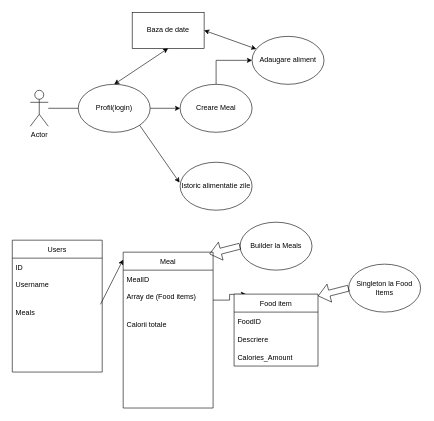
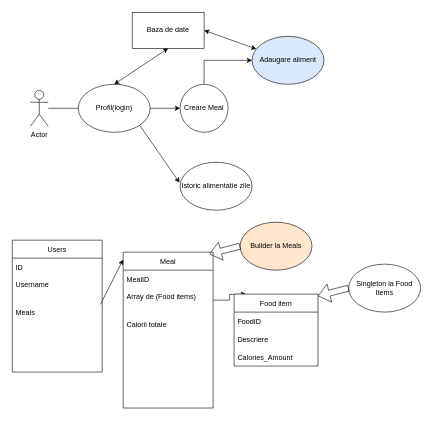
- <mxCell id="20" value="Adaugare aliment" style="ellipse;whiteSpace=wrap;html=1;" parent="1" vertex="1"><mxGeometry x="420" y="60" width="120" height="80" as="geometry" /></mxCell>
+ <mxCell id="20" value="Adaugare aliment" style="ellipse;whiteSpace=wrap;html=1;fillColor=#dae8fc;" parent="1" vertex="1"><mxGeometry x="420" y="60" width="120" height="80" as="geometry" /></mxCell>
- <mxCell id="19" value="Creare Meal" style="ellipse;whiteSpace=wrap;html=1;" parent="1" vertex="1"><mxGeometry x="300" y="140" width="120" height="80" as="geometry" /></mxCell>
+ <mxCell id="19" value="Creare Meal" style="ellipse;whiteSpace=wrap;html=1;" parent="1" vertex="1"><mxGeometry x="300" y="140" width="80" height="80" as="geometry" /></mxCell>
- <mxCell id="33" value="Builder la Meals&lt;br&gt;" style="ellipse;whiteSpace=wrap;html=1;" vertex="1" parent="1"><mxGeometry x="400" y="370" width="120" height="80" as="geometry" /></mxCell>
+ <mxCell id="33" value="Builder la Meals&lt;br&gt;" style="ellipse;whiteSpace=wrap;html=1;fillColor=#ffe6cc;" vertex="1" parent="1"><mxGeometry x="400" y="370" width="120" height="80" as="geometry" /></mxCell>
